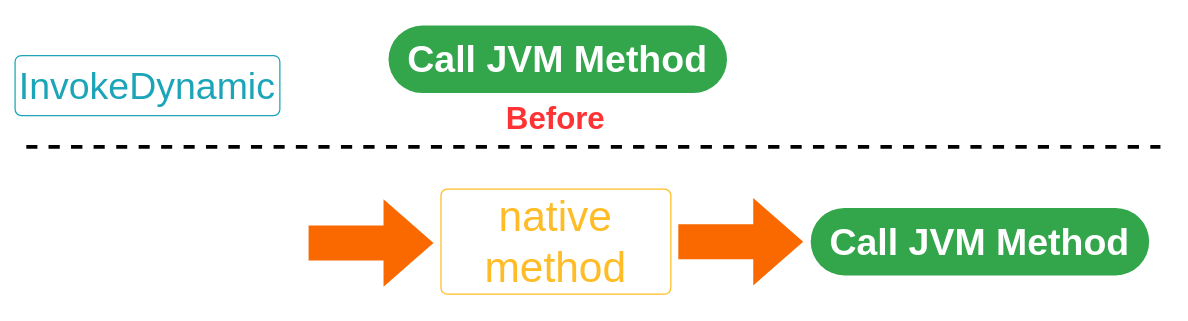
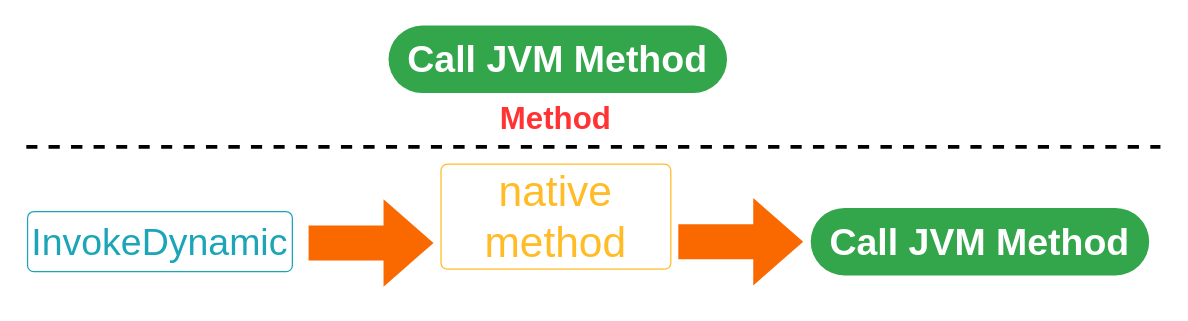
- <mxCell id="3" value="InvokeDynamic" style="html=1;shadow=0;dashed=0;shape=mxgraph.bootstrap.rrect;rSize=5;strokeColor=#1CA5B8;strokeWidth=1;fillColor=none;fontColor=#1CA5B8;whiteSpace=wrap;align=center;verticalAlign=middle;spacingLeft=0;fontStyle=0;fontSize=30;spacing=5;hachureGap=4;" parent="1" vertex="1"><mxGeometry x="11" y="44" width="212" height="48" as="geometry" /></mxCell>
+ <mxCell id="3" value="InvokeDynamic" style="html=1;shadow=0;dashed=0;shape=mxgraph.bootstrap.rrect;rSize=5;strokeColor=#1CA5B8;strokeWidth=1;fillColor=none;fontColor=#1CA5B8;whiteSpace=wrap;align=center;verticalAlign=middle;spacingLeft=0;fontStyle=0;fontSize=30;spacing=5;hachureGap=4;" parent="1" vertex="1"><mxGeometry x="21" y="169" width="212" height="48" as="geometry" /></mxCell>
- <mxCell id="7" value="&lt;font color=&quot;#ff3333&quot; style=&quot;font-size: 25px;&quot;&gt;&lt;b style=&quot;font-size: 25px;&quot;&gt;Before&lt;/b&gt;&lt;/font&gt;" style="text;strokeColor=none;fillColor=none;html=1;align=center;verticalAlign=middle;whiteSpace=wrap;rounded=0;hachureGap=4;fontSize=25;fontColor=#00FF00;" parent="1" vertex="1"><mxGeometry x="371" y="66" width="146" height="54" as="geometry" /></mxCell>
+ <mxCell id="7" value="&lt;font color=&quot;#ff3333&quot; style=&quot;font-size: 25px;&quot;&gt;&lt;b style=&quot;font-size: 25px;&quot;&gt;Method&lt;/b&gt;&lt;/font&gt;" style="text;strokeColor=none;fillColor=none;html=1;align=center;verticalAlign=middle;whiteSpace=wrap;rounded=0;hachureGap=4;fontSize=25;fontColor=#00FF00;" parent="1" vertex="1"><mxGeometry x="371" y="66" width="146" height="54" as="geometry" /></mxCell>
- <mxCell id="2" value="&lt;font style=&quot;font-size: 34px;&quot;&gt;native method&lt;/font&gt;" style="html=1;shadow=0;dashed=0;shape=mxgraph.bootstrap.rrect;rSize=5;strokeColor=#FFBC26;strokeWidth=1;fillColor=none;fontColor=#FFBC26;whiteSpace=wrap;align=center;verticalAlign=middle;spacingLeft=0;fontStyle=0;fontSize=34;spacing=5;hachureGap=4;" parent="1" vertex="1"><mxGeometry x="352" y="151" width="184" height="84" as="geometry" /></mxCell>
+ <mxCell id="2" value="&lt;font style=&quot;font-size: 34px;&quot;&gt;native method&lt;/font&gt;" style="html=1;shadow=0;dashed=0;shape=mxgraph.bootstrap.rrect;rSize=5;strokeColor=#FFBC26;strokeWidth=1;fillColor=none;fontColor=#FFBC26;whiteSpace=wrap;align=center;verticalAlign=middle;spacingLeft=0;fontStyle=0;fontSize=34;spacing=5;hachureGap=4;" parent="1" vertex="1"><mxGeometry x="352" y="131" width="184" height="84" as="geometry" /></mxCell>
